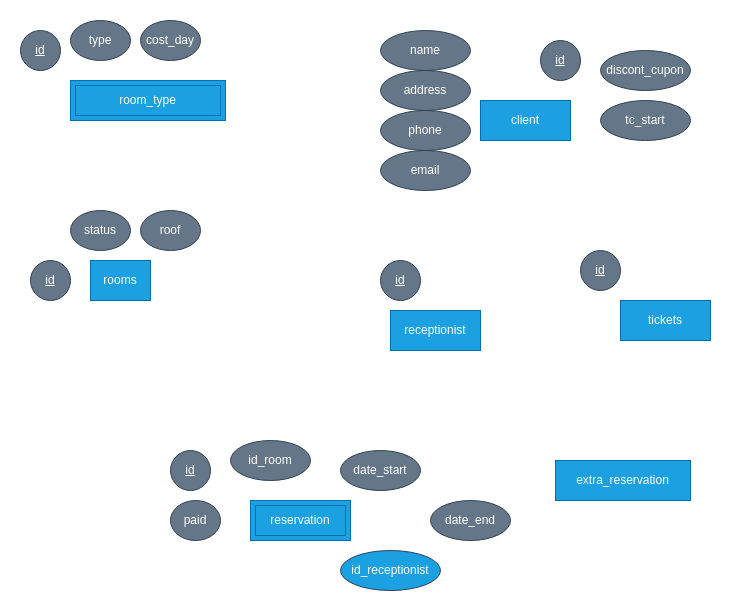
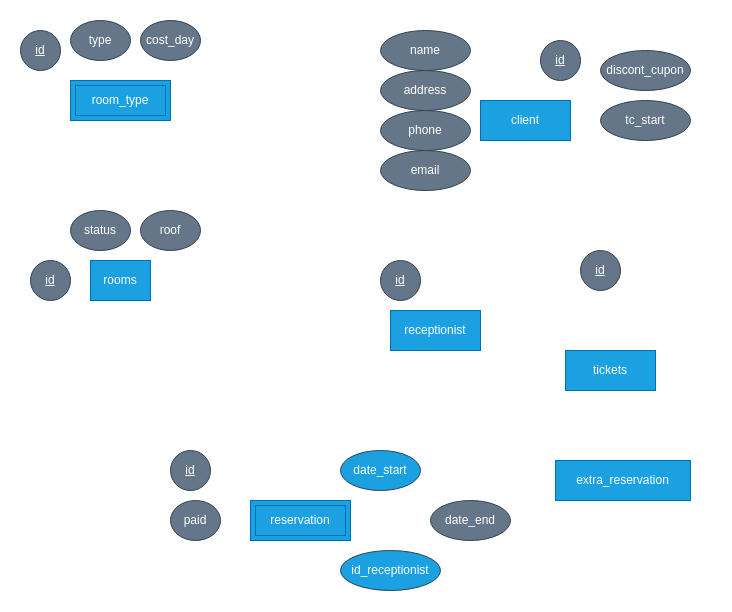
- <mxCell id="12" value="room_type" style="shape=ext;margin=3;double=1;whiteSpace=wrap;html=1;align=center;fillColor=#1ba1e2;fontColor=#ffffff;strokeColor=#006EAF;" vertex="1" parent="1"><mxGeometry x="70" y="80" width="155" height="40" as="geometry" /></mxCell>
+ <mxCell id="12" value="room_type" style="shape=ext;margin=3;double=1;whiteSpace=wrap;html=1;align=center;fillColor=#1ba1e2;fontColor=#ffffff;strokeColor=#006EAF;" vertex="1" parent="1"><mxGeometry x="70" y="80" width="100" height="40" as="geometry" /></mxCell>
- <mxCell id="27" value="tickets" style="whiteSpace=wrap;html=1;align=center;fillColor=#1ba1e2;fontColor=#ffffff;strokeColor=#006EAF;" vertex="1" parent="1"><mxGeometry x="620" y="300" width="90" height="40" as="geometry" /></mxCell>
+ <mxCell id="27" value="tickets" style="whiteSpace=wrap;html=1;align=center;fillColor=#1ba1e2;fontColor=#ffffff;strokeColor=#006EAF;" vertex="1" parent="1"><mxGeometry x="565" y="350" width="90" height="40" as="geometry" /></mxCell>
- <mxCell id="14" value="id_room" style="ellipse;whiteSpace=wrap;html=1;align=center;fillColor=#647687;fontColor=#ffffff;strokeColor=#314354;" vertex="1" parent="1"><mxGeometry x="230" y="440" width="80" height="40" as="geometry" /></mxCell>
- <mxCell id="15" value="date_start" style="ellipse;whiteSpace=wrap;html=1;align=center;fillColor=#647687;fontColor=#ffffff;strokeColor=#314354;" vertex="1" parent="1"><mxGeometry x="340" y="450" width="80" height="40" as="geometry" /></mxCell>
+ <mxCell id="15" value="date_start" style="ellipse;whiteSpace=wrap;html=1;align=center;fillColor=#1ba1e2;fontColor=#ffffff;strokeColor=#314354;" vertex="1" parent="1"><mxGeometry x="340" y="450" width="80" height="40" as="geometry" /></mxCell>
